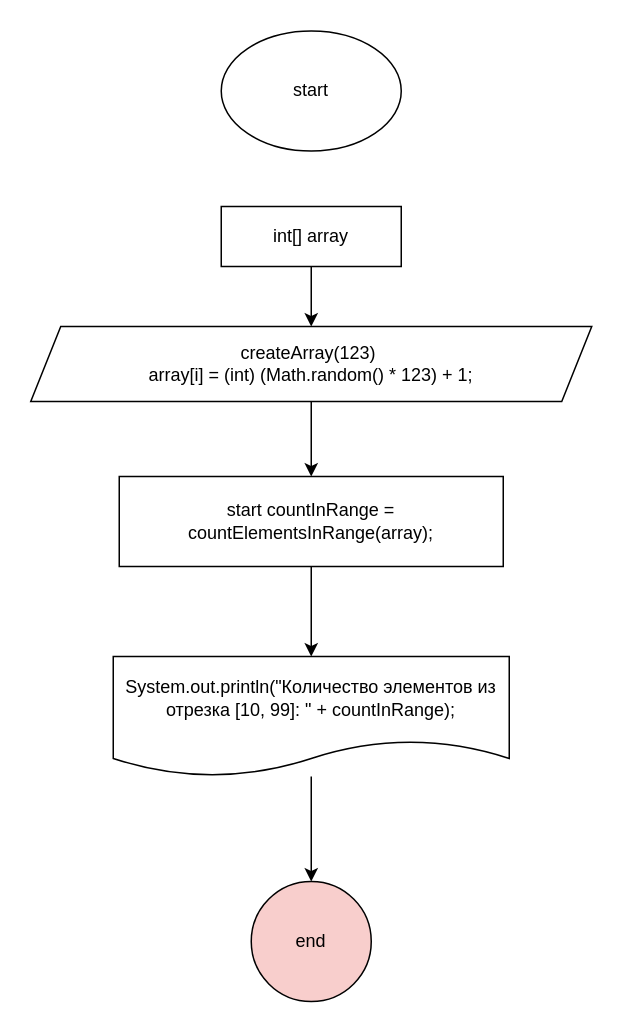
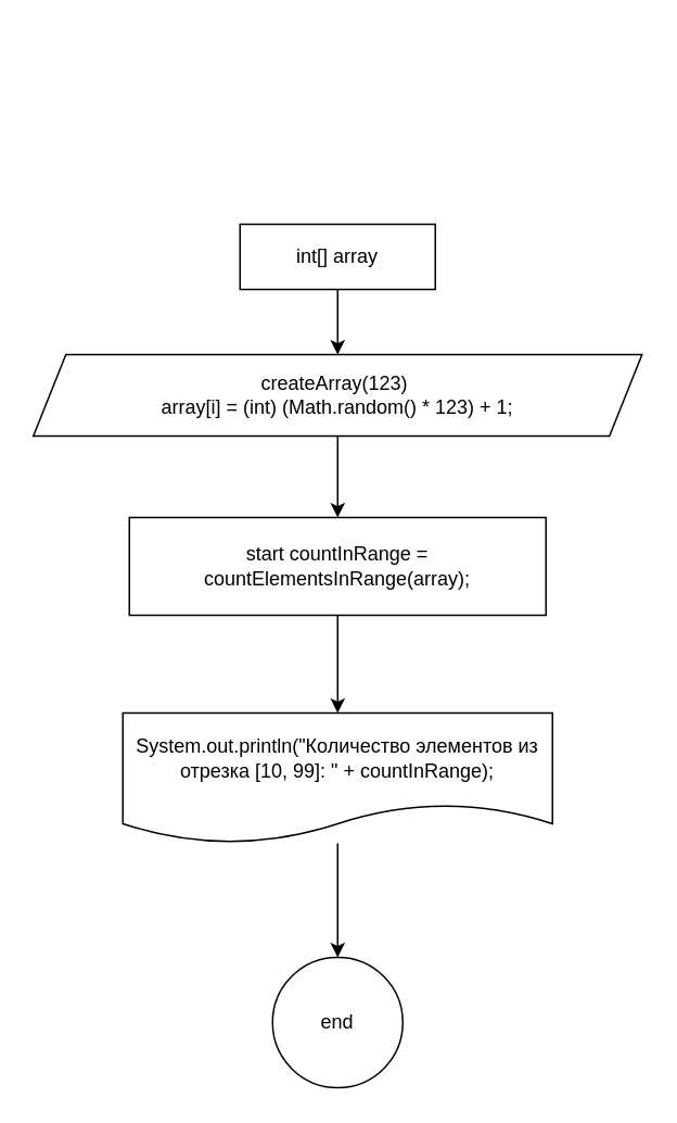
- <mxCell id="2" value="start" style="ellipse;whiteSpace=wrap;html=1;labelBackgroundColor=none;" parent="1" vertex="1"><mxGeometry x="147" y="20" width="120" height="80" as="geometry" /></mxCell>
- <mxCell id="7" value="end" style="ellipse;whiteSpace=wrap;html=1;fillColor=#f8cecc;" parent="1" vertex="1"><mxGeometry x="167" y="587" width="80" height="80" as="geometry" /></mxCell>
+ <mxCell id="7" value="end" style="ellipse;whiteSpace=wrap;html=1;" parent="1" vertex="1"><mxGeometry x="167" y="587" width="80" height="80" as="geometry" /></mxCell>
